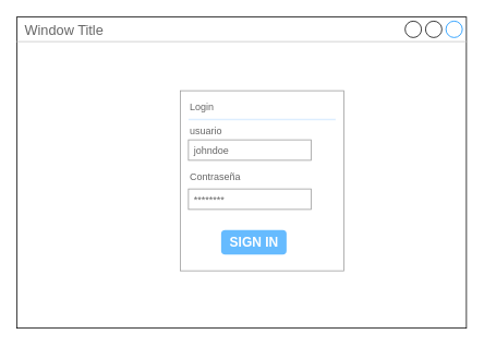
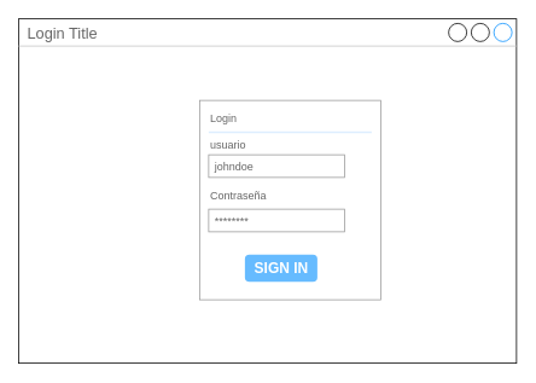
- <mxCell id="2" value="Window Title" style="strokeWidth=1;shadow=0;dashed=0;align=center;html=1;shape=mxgraph.mockup.containers.window;align=left;verticalAlign=top;spacingLeft=8;strokeColor2=#008cff;strokeColor3=#c4c4c4;fontColor=#666666;mainText=;fontSize=17;labelBackgroundColor=none;" vertex="1" parent="1"><mxGeometry x="20" y="20" width="550" height="380" as="geometry" /></mxCell>
+ <mxCell id="2" value="Login Title" style="strokeWidth=1;shadow=0;dashed=0;align=center;html=1;shape=mxgraph.mockup.containers.window;align=left;verticalAlign=top;spacingLeft=8;strokeColor2=#008cff;strokeColor3=#c4c4c4;fontColor=#666666;mainText=;fontSize=17;labelBackgroundColor=none;" vertex="1" parent="1"><mxGeometry x="20" y="20" width="550" height="380" as="geometry" /></mxCell>
